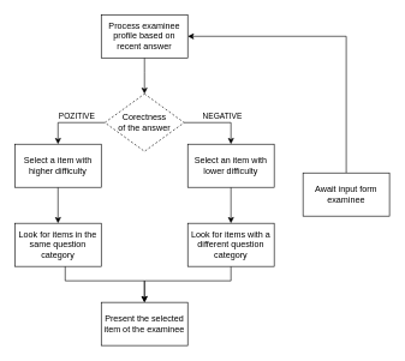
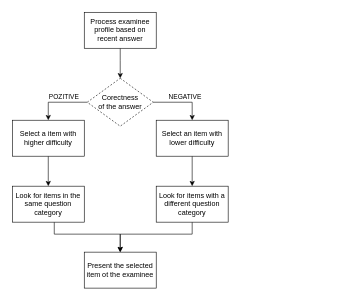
- <mxCell id="18" style="edgeStyle=orthogonalEdgeStyle;rounded=0;orthogonalLoop=1;jettySize=auto;html=1;entryX=1;entryY=0.5;entryDx=0;entryDy=0;" edge="1" parent="1" source="19" target="3"><mxGeometry relative="1" as="geometry"><Array as="points"><mxPoint x="480" y="50" /></Array></mxGeometry></mxCell>
- <mxCell id="19" value="Await input form examinee" style="whiteSpace=wrap;html=1;rounded=0;" vertex="1" parent="1"><mxGeometry x="420" y="240" width="120" height="60" as="geometry" /></mxCell>
